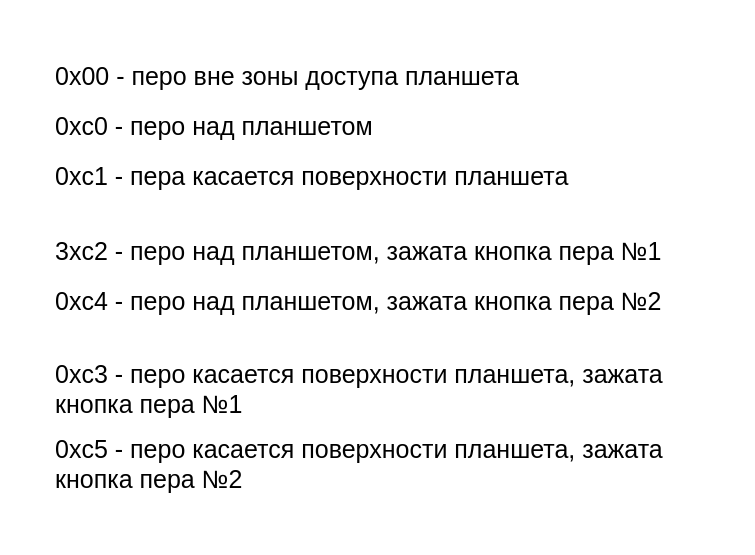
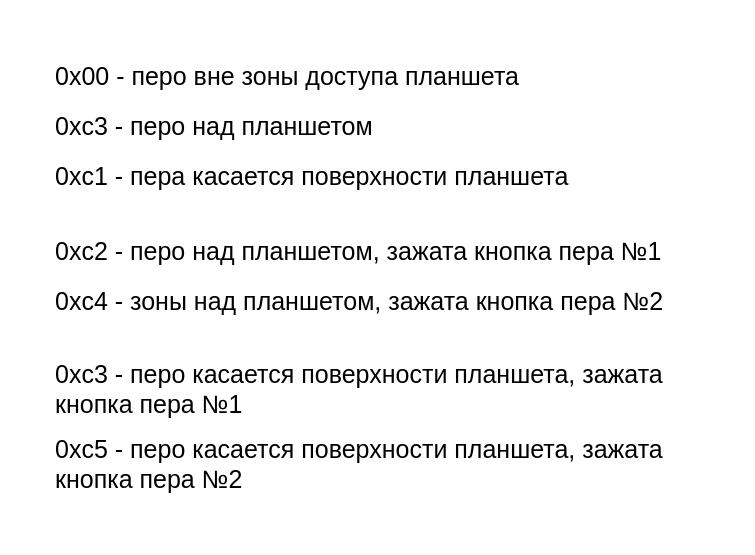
- <mxCell id="3" value="&lt;font face=&quot;Helvetica&quot;&gt;0xс0 - перо над планшетом&lt;/font&gt;" style="text;html=1;strokeColor=none;fillColor=none;align=left;verticalAlign=middle;whiteSpace=wrap;rounded=0;fontFamily=Helvetica;fontSize=10;" vertex="1" parent="1"><mxGeometry x="20" y="40" width="220" height="20" as="geometry" /></mxCell>
+ <mxCell id="3" value="&lt;font face=&quot;Helvetica&quot;&gt;0xс3 - перо над планшетом&lt;/font&gt;" style="text;html=1;strokeColor=none;fillColor=none;align=left;verticalAlign=middle;whiteSpace=wrap;rounded=0;fontFamily=Helvetica;fontSize=10;" vertex="1" parent="1"><mxGeometry x="20" y="40" width="220" height="20" as="geometry" /></mxCell>
- <mxCell id="5" value="&lt;font face=&quot;Helvetica&quot;&gt;3xс2 - перо над планшетом, зажата кнопка пера №1 &lt;br&gt;&lt;/font&gt;" style="text;html=1;strokeColor=none;fillColor=none;align=left;verticalAlign=middle;whiteSpace=wrap;rounded=0;fontFamily=Helvetica;fontSize=10;" vertex="1" parent="1"><mxGeometry x="20" y="90" width="260" height="20" as="geometry" /></mxCell>
+ <mxCell id="5" value="&lt;font face=&quot;Helvetica&quot;&gt;0xс2 - перо над планшетом, зажата кнопка пера №1 &lt;br&gt;&lt;/font&gt;" style="text;html=1;strokeColor=none;fillColor=none;align=left;verticalAlign=middle;whiteSpace=wrap;rounded=0;fontFamily=Helvetica;fontSize=10;" vertex="1" parent="1"><mxGeometry x="20" y="90" width="260" height="20" as="geometry" /></mxCell>
- <mxCell id="6" value="&lt;font face=&quot;Helvetica&quot;&gt;0xс4 - &lt;/font&gt;&lt;font face=&quot;Helvetica&quot;&gt;&lt;font face=&quot;Helvetica&quot;&gt;перо над планшетом, зажата кнопка пера №2 &lt;/font&gt;&lt;/font&gt;" style="text;html=1;strokeColor=none;fillColor=none;align=left;verticalAlign=middle;whiteSpace=wrap;rounded=0;fontFamily=Helvetica;fontSize=10;" vertex="1" parent="1"><mxGeometry x="20" y="110" width="260" height="20" as="geometry" /></mxCell>
+ <mxCell id="6" value="&lt;font face=&quot;Helvetica&quot;&gt;0xс4 - &lt;/font&gt;&lt;font face=&quot;Helvetica&quot;&gt;&lt;font face=&quot;Helvetica&quot;&gt;зоны над планшетом, зажата кнопка пера №2 &lt;/font&gt;&lt;/font&gt;" style="text;html=1;strokeColor=none;fillColor=none;align=left;verticalAlign=middle;whiteSpace=wrap;rounded=0;fontFamily=Helvetica;fontSize=10;" vertex="1" parent="1"><mxGeometry x="20" y="110" width="260" height="20" as="geometry" /></mxCell>
